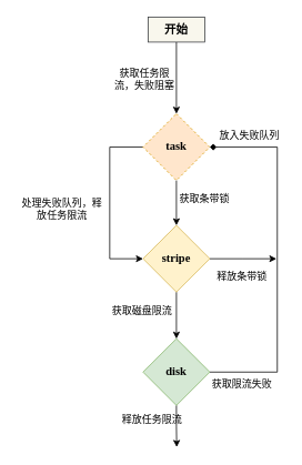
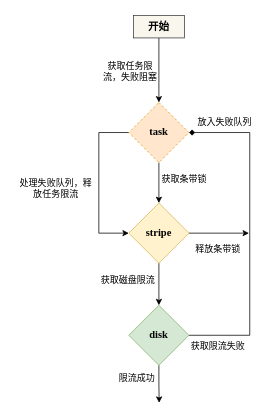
- <mxCell id="19" value="释放任务限流" style="text;strokeColor=none;align=center;fillColor=none;html=1;verticalAlign=middle;whiteSpace=wrap;rounded=0;fontFamily=Helvetica;fontSize=12;fontColor=default;" vertex="1" parent="1"><mxGeometry x="141" y="489" width="82" height="30" as="geometry" /></mxCell>
+ <mxCell id="19" value="限流成功" style="text;strokeColor=none;align=center;fillColor=none;html=1;verticalAlign=middle;whiteSpace=wrap;rounded=0;fontFamily=Helvetica;fontSize=12;fontColor=default;" vertex="1" parent="1"><mxGeometry x="141" y="489" width="82" height="30" as="geometry" /></mxCell>
